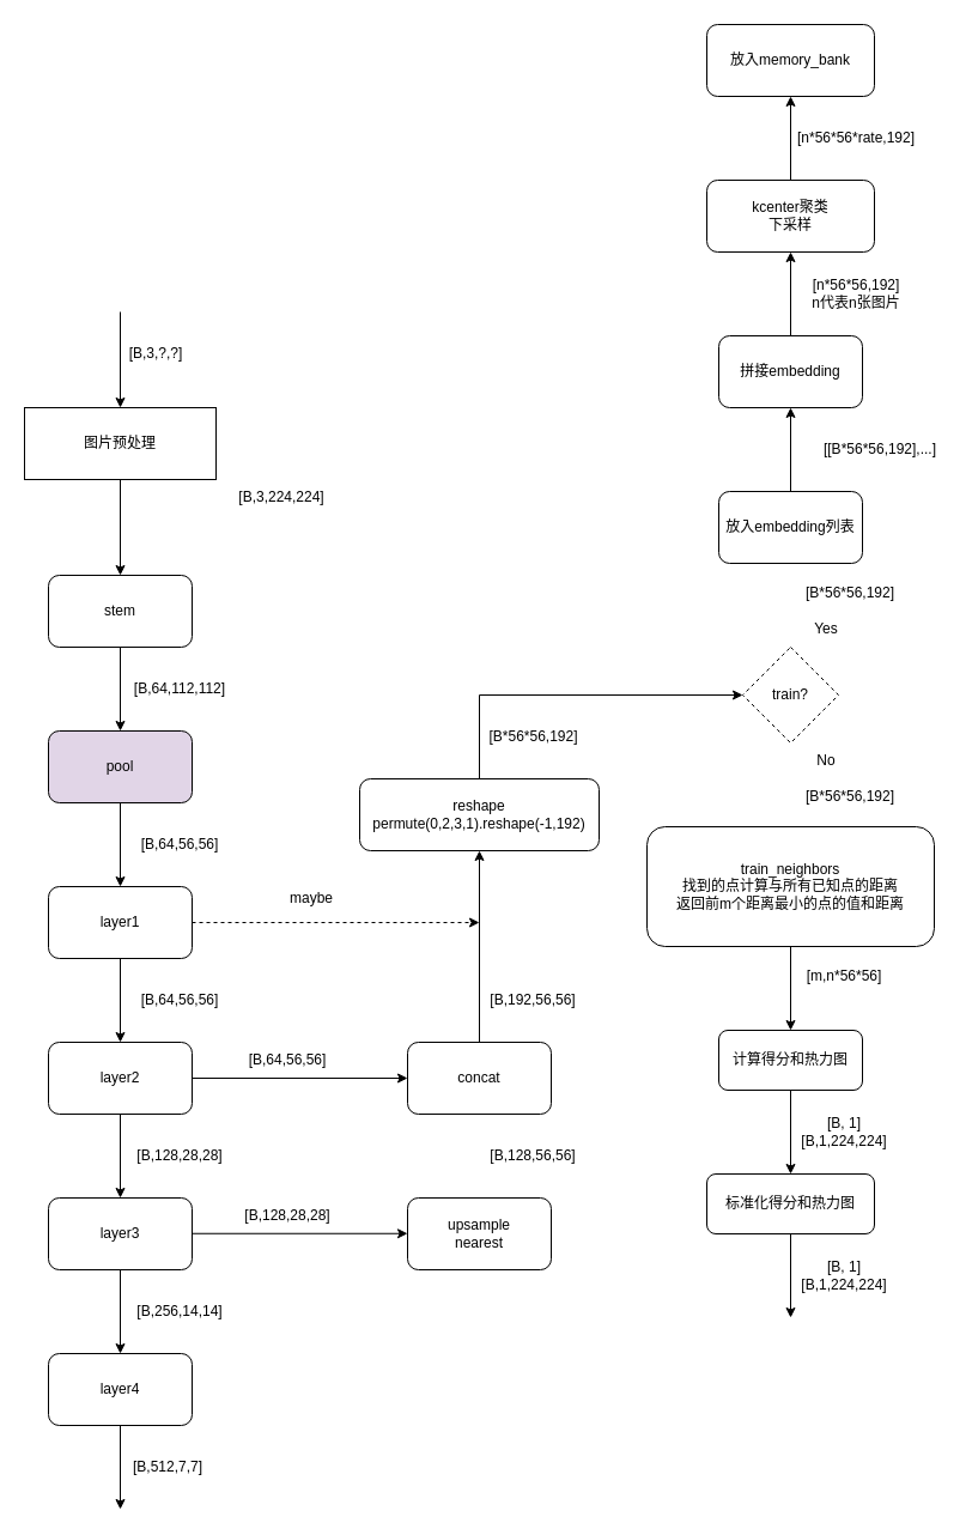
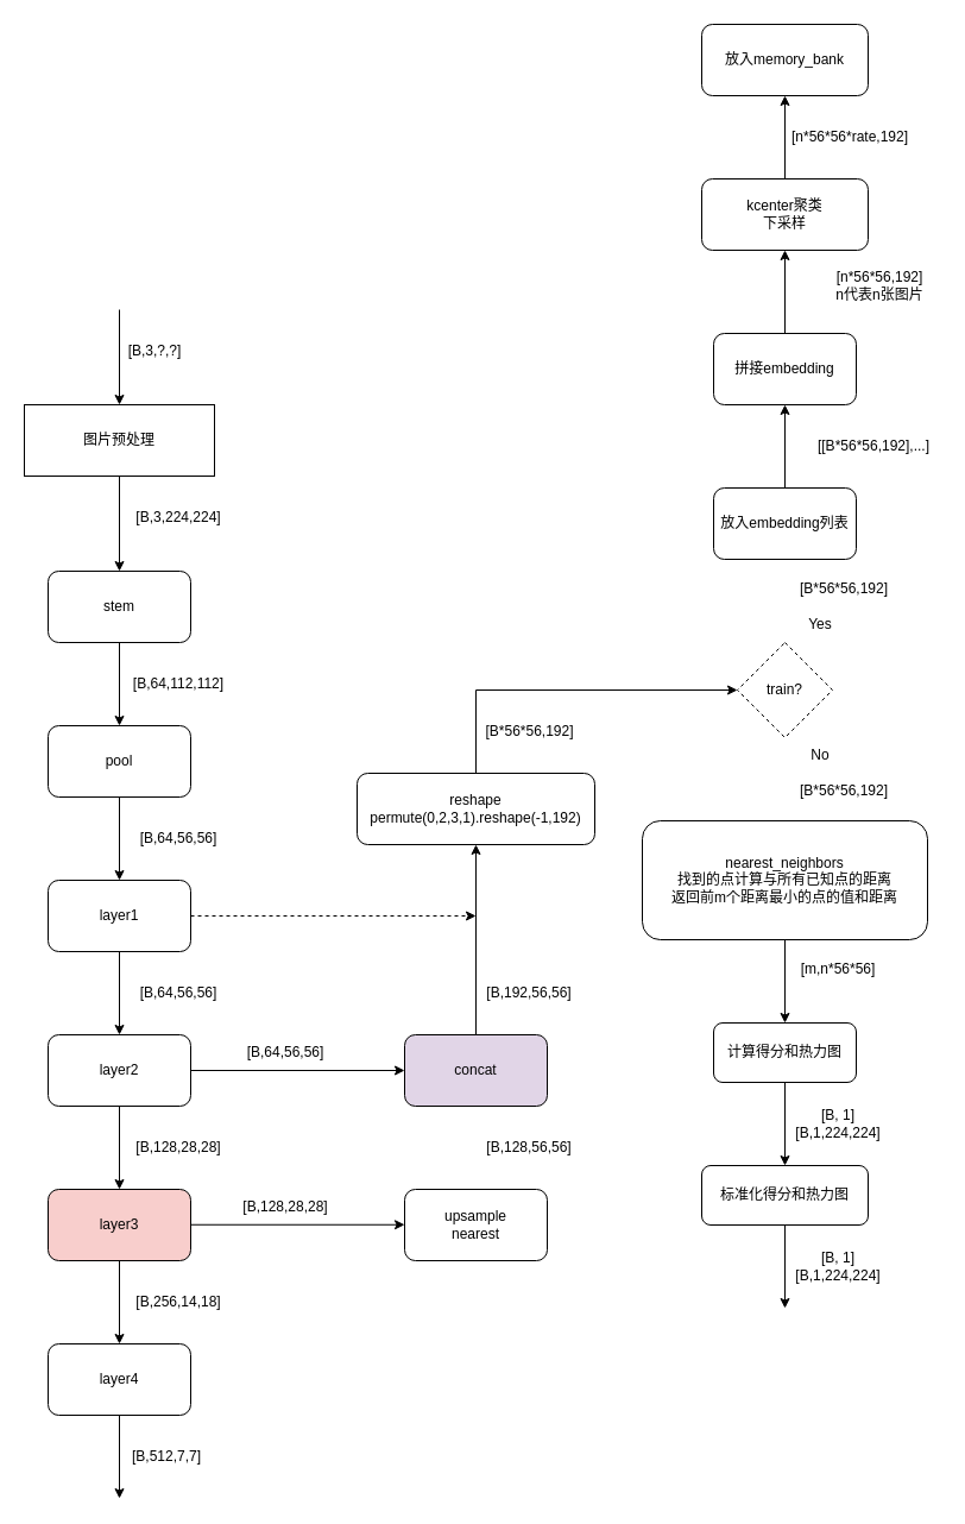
- <mxCell id="47" value="[n*56*56,192] &lt;br&gt;n代表n张图片" style="text;html=1;strokeColor=none;fillColor=none;align=center;verticalAlign=middle;whiteSpace=wrap;rounded=0;" vertex="1" parent="1"><mxGeometry x="660" y="230" width="110" height="30" as="geometry" /></mxCell>
+ <mxCell id="47" value="[n*56*56,192] &lt;br&gt;n代表n张图片" style="text;html=1;strokeColor=none;fillColor=none;align=center;verticalAlign=middle;whiteSpace=wrap;rounded=0;" vertex="1" parent="1"><mxGeometry x="685" y="225" width="110" height="30" as="geometry" /></mxCell>
- <mxCell id="6" value="[B,3,224,224]" style="text;html=1;strokeColor=none;fillColor=none;align=center;verticalAlign=middle;whiteSpace=wrap;rounded=0;" vertex="1" parent="1"><mxGeometry x="195" y="400" width="80" height="30" as="geometry" /></mxCell>
+ <mxCell id="6" value="[B,3,224,224]" style="text;html=1;strokeColor=none;fillColor=none;align=center;verticalAlign=middle;whiteSpace=wrap;rounded=0;" vertex="1" parent="1"><mxGeometry x="110" y="420" width="80" height="30" as="geometry" /></mxCell>
- <mxCell id="10" value="pool" style="rounded=1;whiteSpace=wrap;html=1;fillColor=#e1d5e7;" vertex="1" parent="1"><mxGeometry x="40" y="610" width="120" height="60" as="geometry" /></mxCell>
+ <mxCell id="10" value="pool" style="rounded=1;whiteSpace=wrap;html=1;" vertex="1" parent="1"><mxGeometry x="40" y="610" width="120" height="60" as="geometry" /></mxCell>
- <mxCell id="53" value="train_neighbors&lt;br&gt;找到的点计算与所有已知点的距离&lt;br&gt;返回前m个距离最小的点的值和距离" style="rounded=1;whiteSpace=wrap;html=1;" vertex="1" parent="1"><mxGeometry x="540" y="690" width="240" height="100" as="geometry" /></mxCell>
+ <mxCell id="53" value="nearest_neighbors&lt;br&gt;找到的点计算与所有已知点的距离&lt;br&gt;返回前m个距离最小的点的值和距离" style="rounded=1;whiteSpace=wrap;html=1;" vertex="1" parent="1"><mxGeometry x="540" y="690" width="240" height="100" as="geometry" /></mxCell>
- <mxCell id="38" value="maybe" style="text;html=1;strokeColor=none;fillColor=none;align=center;verticalAlign=middle;whiteSpace=wrap;rounded=0;" vertex="1" parent="1"><mxGeometry x="220" y="735" width="80" height="30" as="geometry" /></mxCell>
- <mxCell id="27" value="concat" style="rounded=1;whiteSpace=wrap;html=1;" vertex="1" parent="1"><mxGeometry x="340" y="870" width="120" height="60" as="geometry" /></mxCell>
+ <mxCell id="27" value="concat" style="rounded=1;whiteSpace=wrap;html=1;fillColor=#e1d5e7;" vertex="1" parent="1"><mxGeometry x="340" y="870" width="120" height="60" as="geometry" /></mxCell>
- <mxCell id="19" value="layer3" style="rounded=1;whiteSpace=wrap;html=1;" vertex="1" parent="1"><mxGeometry x="40" y="1000" width="120" height="60" as="geometry" /></mxCell>
+ <mxCell id="19" value="layer3" style="rounded=1;whiteSpace=wrap;html=1;fillColor=#f8cecc;" vertex="1" parent="1"><mxGeometry x="40" y="1000" width="120" height="60" as="geometry" /></mxCell>
- <mxCell id="21" value="[B,256,14,14]" style="text;html=1;strokeColor=none;fillColor=none;align=center;verticalAlign=middle;whiteSpace=wrap;rounded=0;" vertex="1" parent="1"><mxGeometry x="110" y="1080" width="80" height="30" as="geometry" /></mxCell>
+ <mxCell id="21" value="[B,256,14,18]" style="text;html=1;strokeColor=none;fillColor=none;align=center;verticalAlign=middle;whiteSpace=wrap;rounded=0;" vertex="1" parent="1"><mxGeometry x="110" y="1080" width="80" height="30" as="geometry" /></mxCell>
